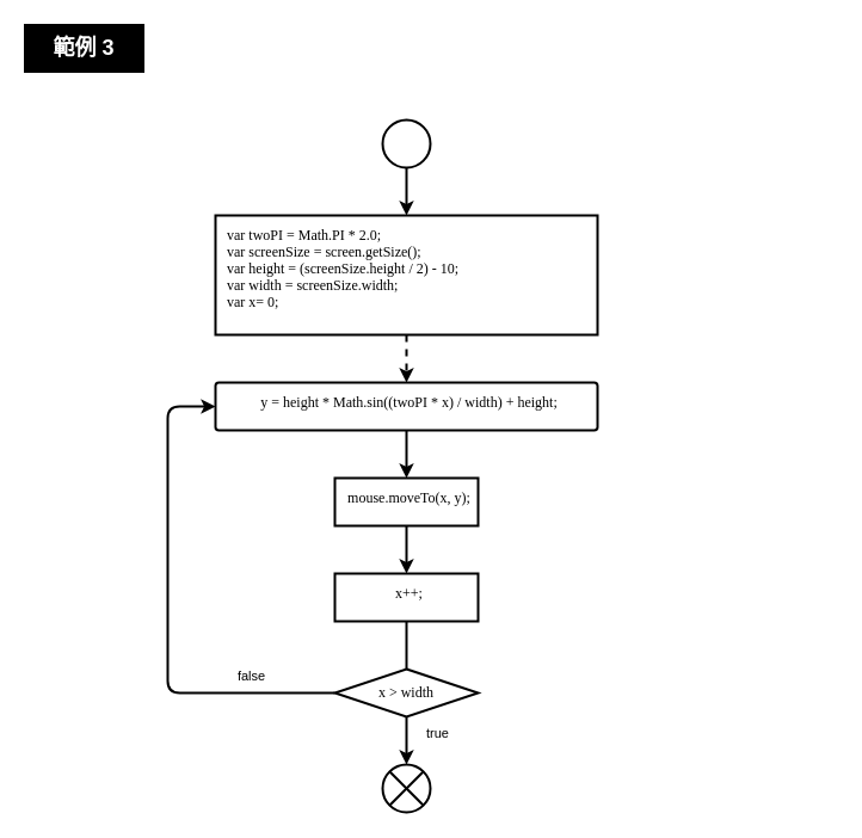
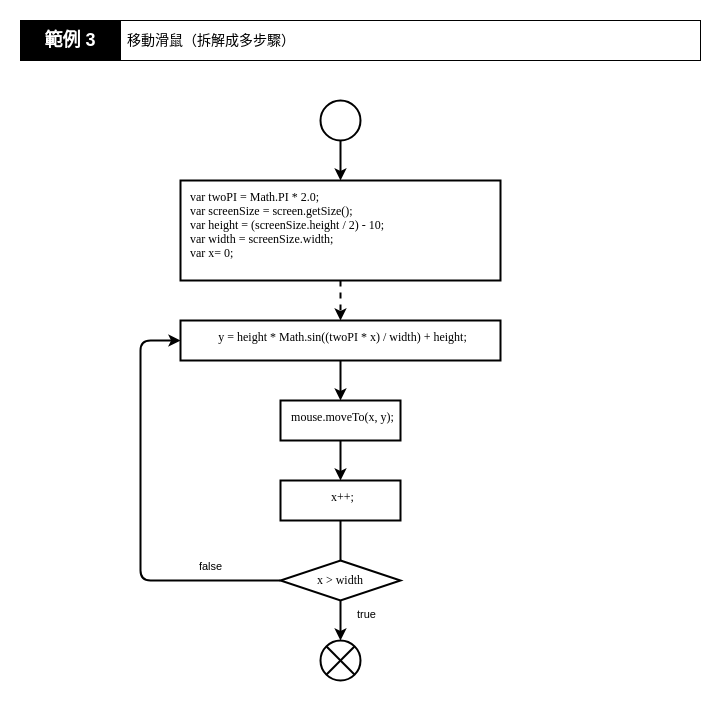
+ <mxCell id="7" value="移動滑鼠（拆解成多步驟）" style="text;html=1;strokeColor=default;fillColor=none;align=left;verticalAlign=middle;whiteSpace=wrap;rounded=0;spacingLeft=5;strokeWidth=1;fontSize=14;movable=1;resizable=1;rotatable=1;deletable=1;editable=1;connectable=1;" parent="1" vertex="1"><mxGeometry x="120" y="20" width="580" height="40" as="geometry" /></mxCell>
- <mxCell id="16" value="y = height * Math.sin((twoPI * x) / width) + height;" style="fontSize=12;fontStyle=0;sketch=0;fontFamily=Iosevka Fixed;align=center;strokeWidth=2;arcSize=7;shadow=0;html=0;spacingLeft=5;verticalAlign=top;spacingTop=0;spacing=5;rounded=1;" parent="1" vertex="1"><mxGeometry x="180" y="320" width="320" height="40" as="geometry" /></mxCell>
+ <mxCell id="16" value="y = height * Math.sin((twoPI * x) / width) + height;" style="fontSize=12;fontStyle=0;sketch=0;rounded=0;fontFamily=Iosevka Fixed;align=center;strokeWidth=2;arcSize=7;shadow=0;html=0;spacingLeft=5;verticalAlign=top;spacingTop=0;spacing=5;" parent="1" vertex="1"><mxGeometry x="180" y="320" width="320" height="40" as="geometry" /></mxCell>
